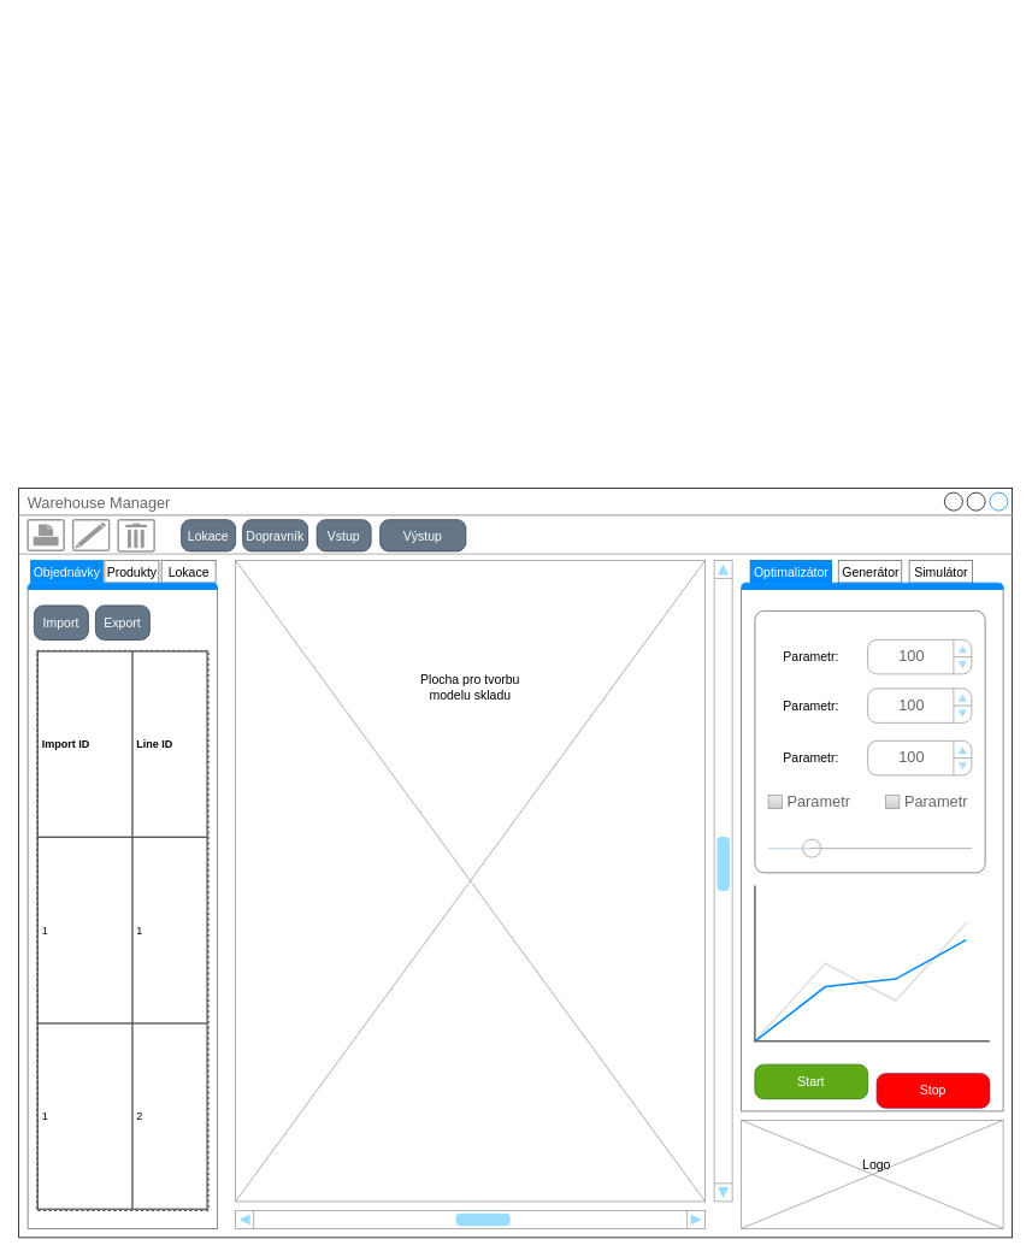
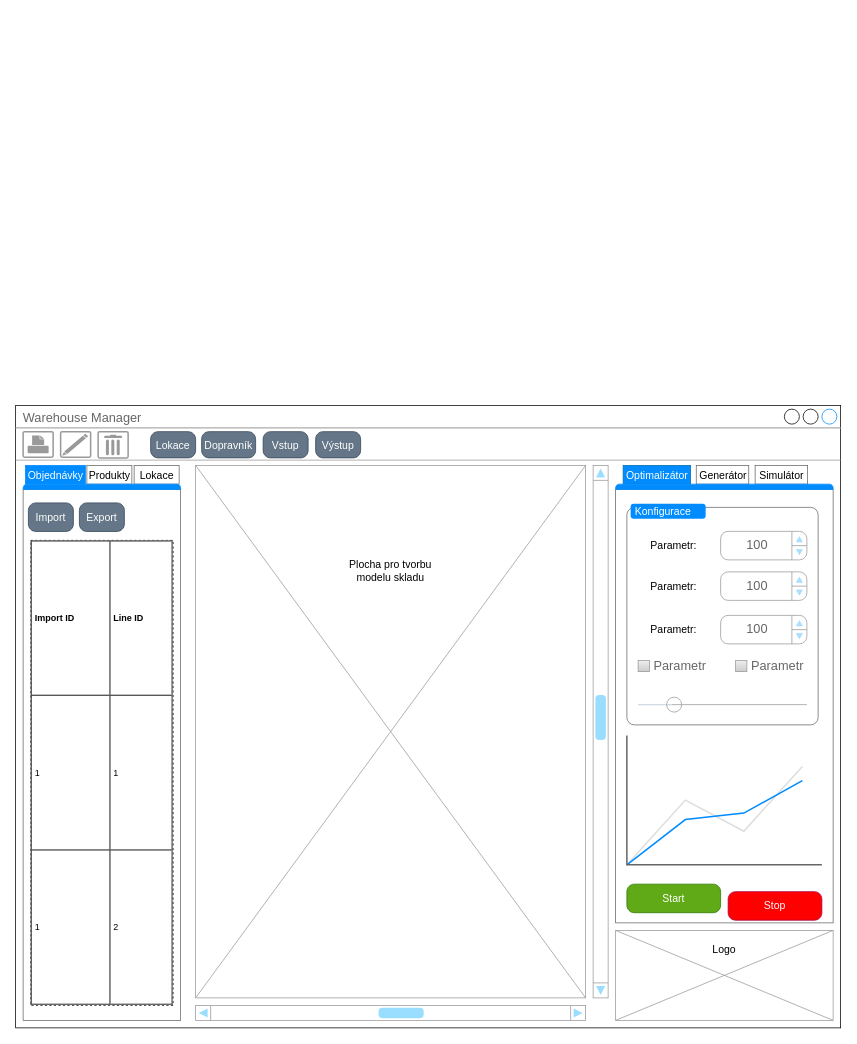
- <mxCell id="42" value="&lt;span style=&quot;font-size: 14px&quot;&gt;Výstup&lt;/span&gt;" style="strokeWidth=1;shadow=0;dashed=0;align=center;html=1;shape=mxgraph.mockup.buttons.button;strokeColor=#314354;mainText=;buttonStyle=round;fontSize=17;fontStyle=0;fillColor=#647687;whiteSpace=wrap;fontColor=#ffffff;" vertex="1" parent="1"><mxGeometry x="420" y="575" width="95" height="35" as="geometry" /></mxCell>
+ <mxCell id="42" value="&lt;span style=&quot;font-size: 14px&quot;&gt;Výstup&lt;/span&gt;" style="strokeWidth=1;shadow=0;dashed=0;align=center;html=1;shape=mxgraph.mockup.buttons.button;strokeColor=#314354;mainText=;buttonStyle=round;fontSize=17;fontStyle=0;fillColor=#647687;whiteSpace=wrap;fontColor=#ffffff;" vertex="1" parent="1"><mxGeometry x="420" y="575" width="60" height="35" as="geometry" /></mxCell>
+ <mxCell id="22" value="Konfigurace" style="shape=rect;strokeColor=none;fillColor=#008cff;strokeWidth=1;dashed=0;rounded=1;arcSize=20;fontColor=#ffffff;fontSize=14;spacing=2;spacingTop=-2;align=left;autosize=1;spacingLeft=4;resizeWidth=0;resizeHeight=0;perimeter=none;" vertex="1" parent="21"><mxGeometry x="5" y="5" width="100" height="20" as="geometry" /></mxCell>
- <mxCell id="44" value="&lt;span&gt;Logo&lt;/span&gt;" style="text;html=1;strokeColor=none;fillColor=none;align=center;verticalAlign=middle;whiteSpace=wrap;rounded=0;dashed=1;fontSize=14;labelBackgroundColor=none;labelBorderColor=none;" vertex="1" parent="1"><mxGeometry x="900" y="1275" width="140" height="30" as="geometry" /></mxCell>
+ <mxCell id="44" value="&lt;span&gt;Logo&lt;/span&gt;" style="text;html=1;strokeColor=none;fillColor=none;align=center;verticalAlign=middle;whiteSpace=wrap;rounded=0;dashed=1;fontSize=14;labelBackgroundColor=none;labelBorderColor=none;" vertex="1" parent="1"><mxGeometry x="895" y="1250" width="140" height="30" as="geometry" /></mxCell>
